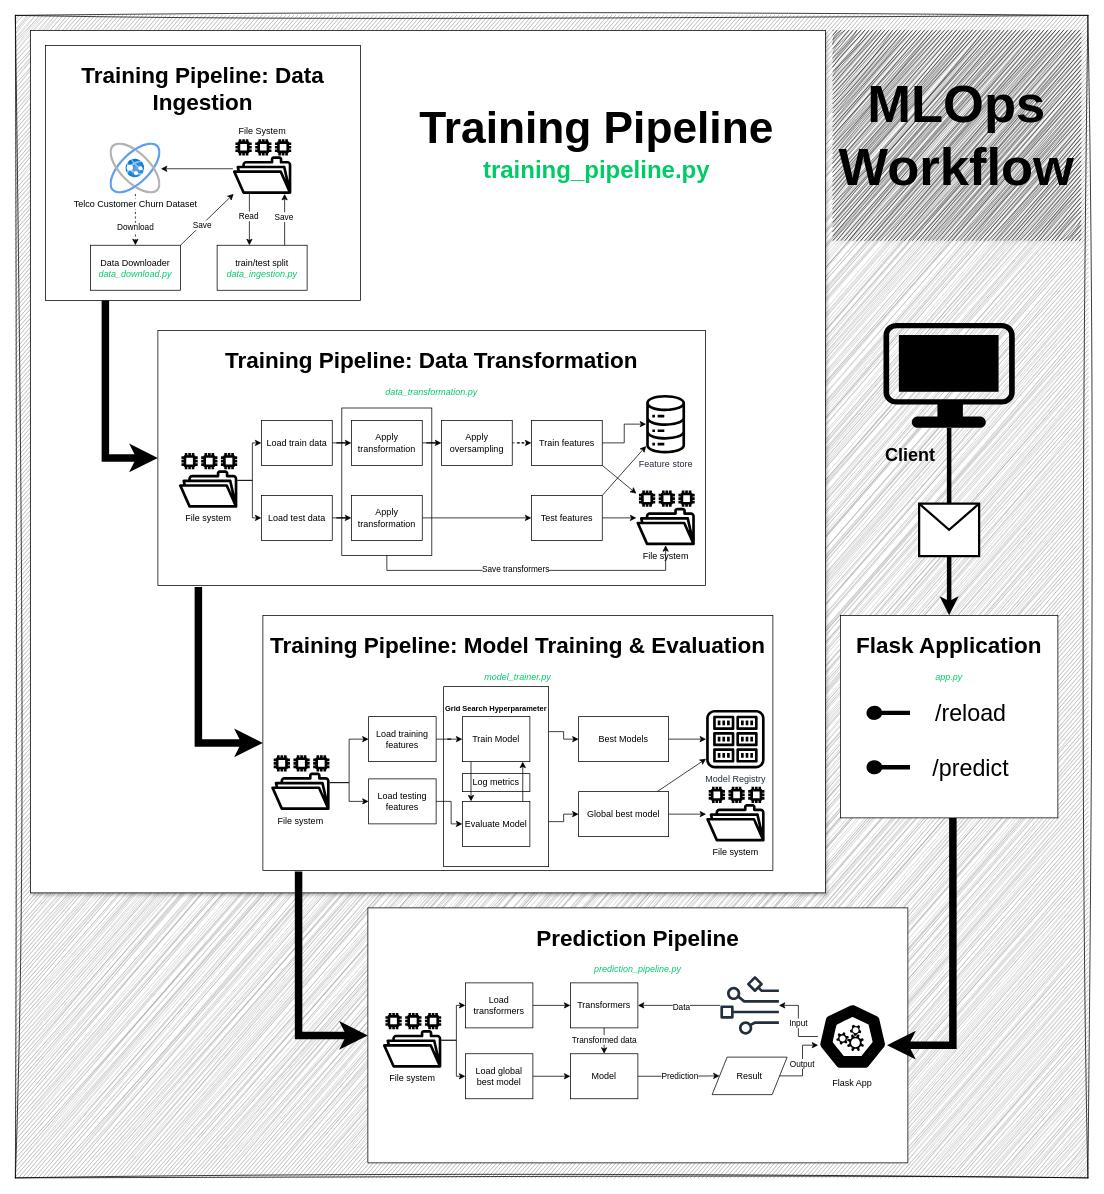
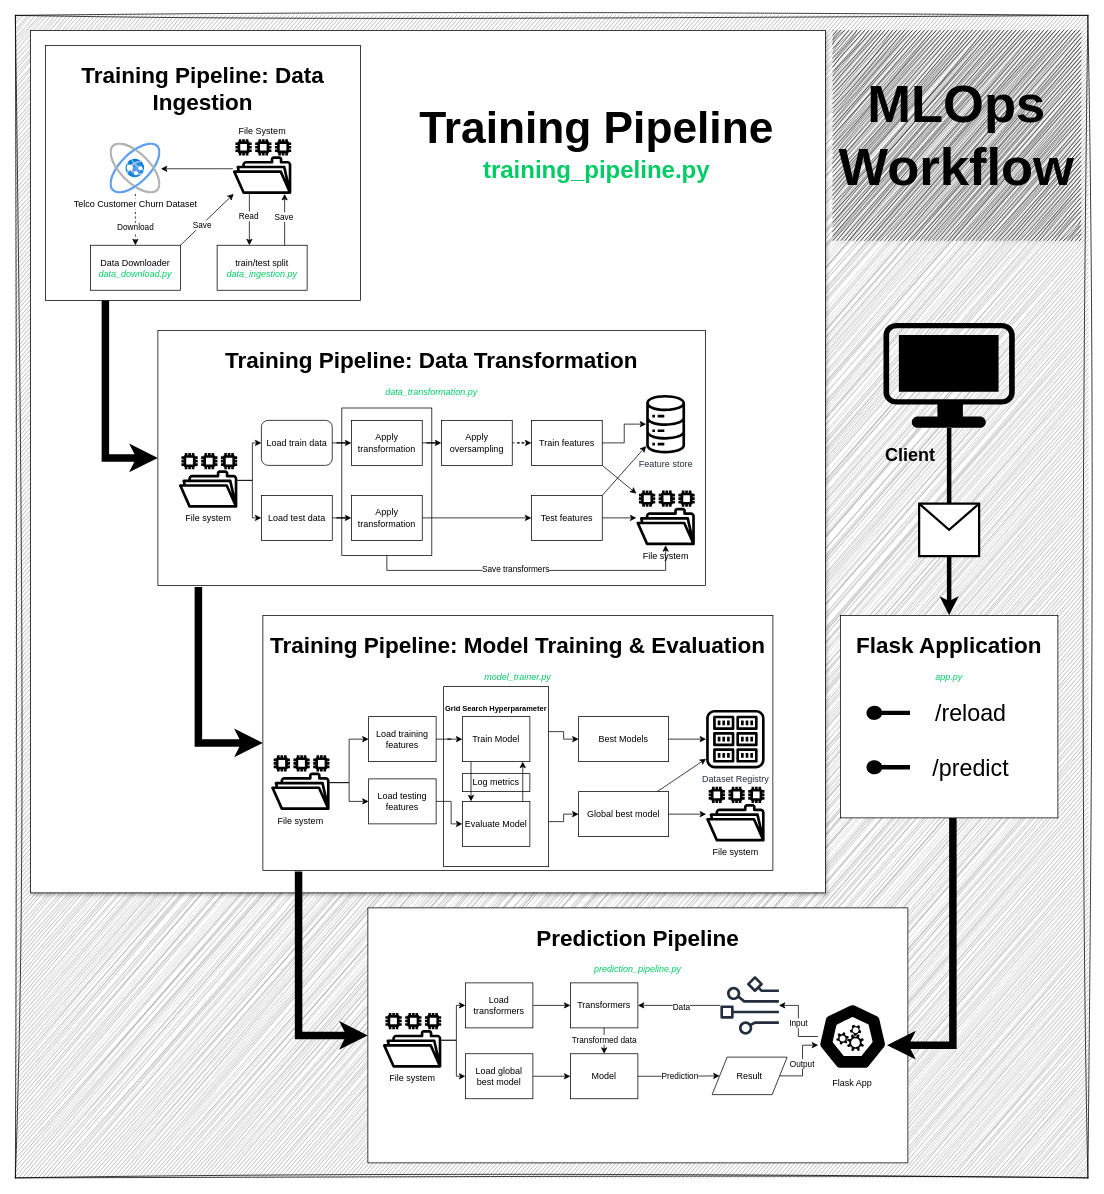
- <mxCell id="61" value="Load train data" style="rounded=0;whiteSpace=wrap;html=1;container=0;movable=1;resizable=1;rotatable=1;deletable=1;editable=1;locked=0;connectable=1;" parent="2" vertex="1"><mxGeometry x="328" y="540" width="94.5" height="60" as="geometry" /></mxCell>
+ <mxCell id="61" value="Load train data" style="whiteSpace=wrap;html=1;container=0;movable=1;resizable=1;rotatable=1;deletable=1;editable=1;locked=0;connectable=1;rounded=1;" parent="2" vertex="1"><mxGeometry x="328" y="540" width="94.5" height="60" as="geometry" /></mxCell>
- <mxCell id="53" value="Model Registry" style="sketch=0;outlineConnect=0;fontColor=#232F3E;gradientColor=none;fillColor=#000000;strokeColor=none;dashed=0;verticalLabelPosition=bottom;verticalAlign=top;align=center;html=1;fontSize=12;fontStyle=0;aspect=fixed;pointerEvents=1;shape=mxgraph.aws4.registry;movable=1;resizable=1;rotatable=1;deletable=1;editable=1;locked=0;connectable=1;container=0;" parent="2" vertex="1"><mxGeometry x="921" y="926" width="78" height="78" as="geometry" /></mxCell>
+ <mxCell id="53" value="Dataset Registry" style="sketch=0;outlineConnect=0;fontColor=#232F3E;gradientColor=none;fillColor=#000000;strokeColor=none;dashed=0;verticalLabelPosition=bottom;verticalAlign=top;align=center;html=1;fontSize=12;fontStyle=0;aspect=fixed;pointerEvents=1;shape=mxgraph.aws4.registry;movable=1;resizable=1;rotatable=1;deletable=1;editable=1;locked=0;connectable=1;container=0;" parent="2" vertex="1"><mxGeometry x="921" y="926" width="78" height="78" as="geometry" /></mxCell>
